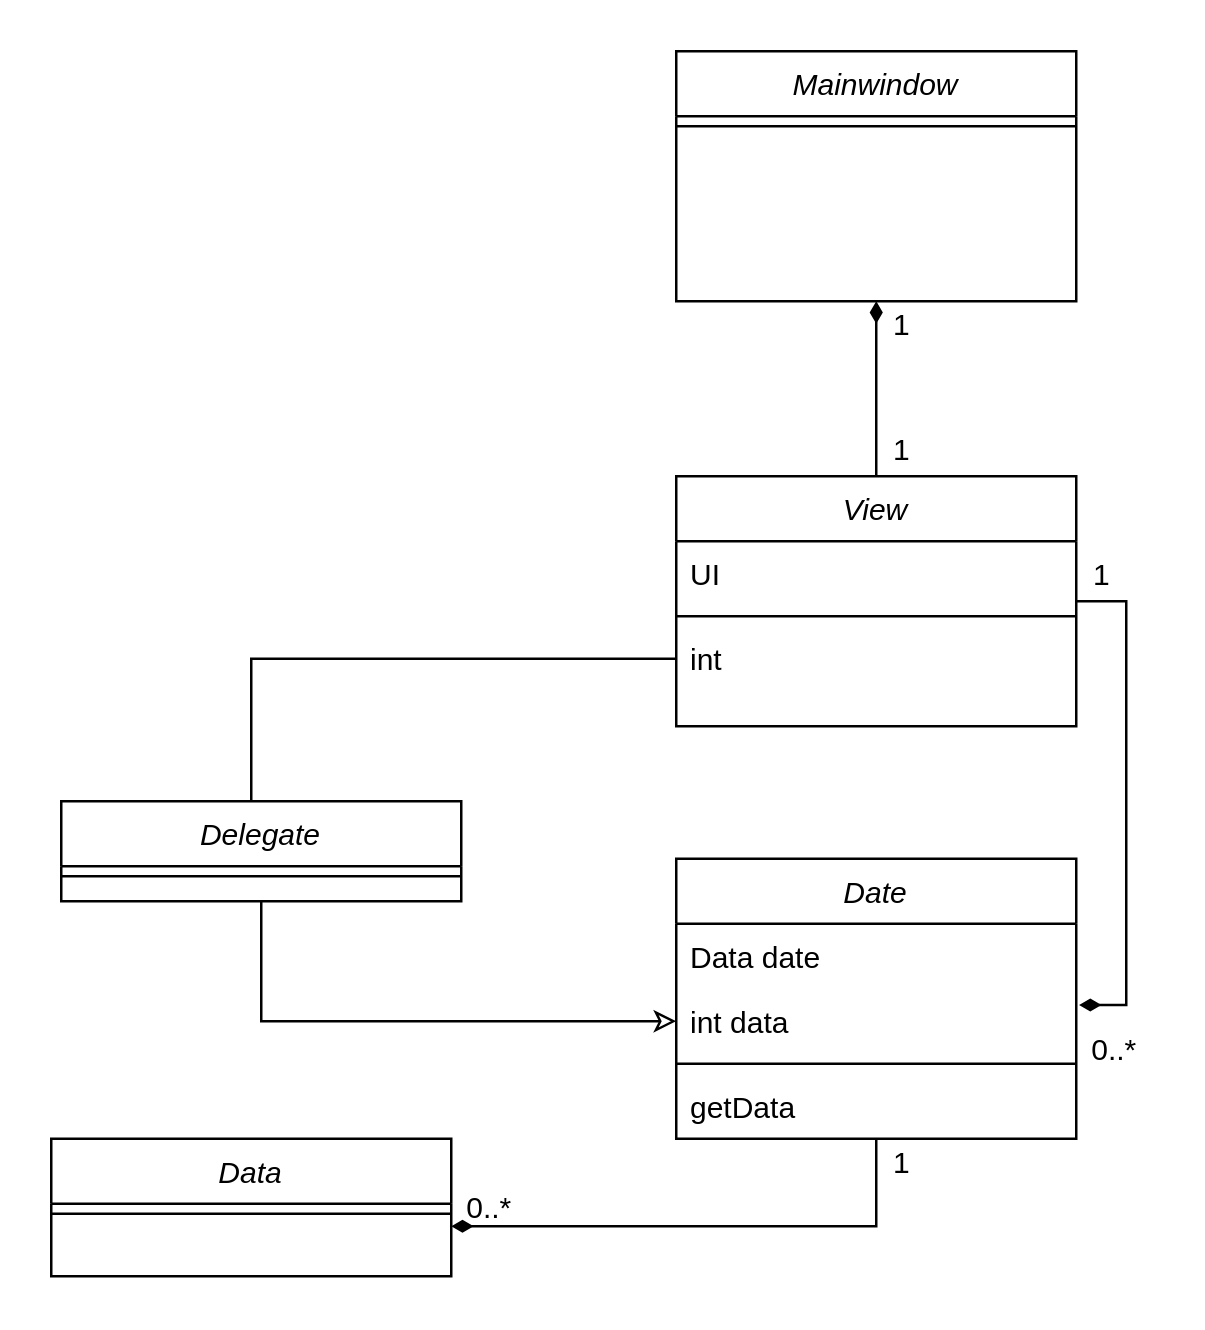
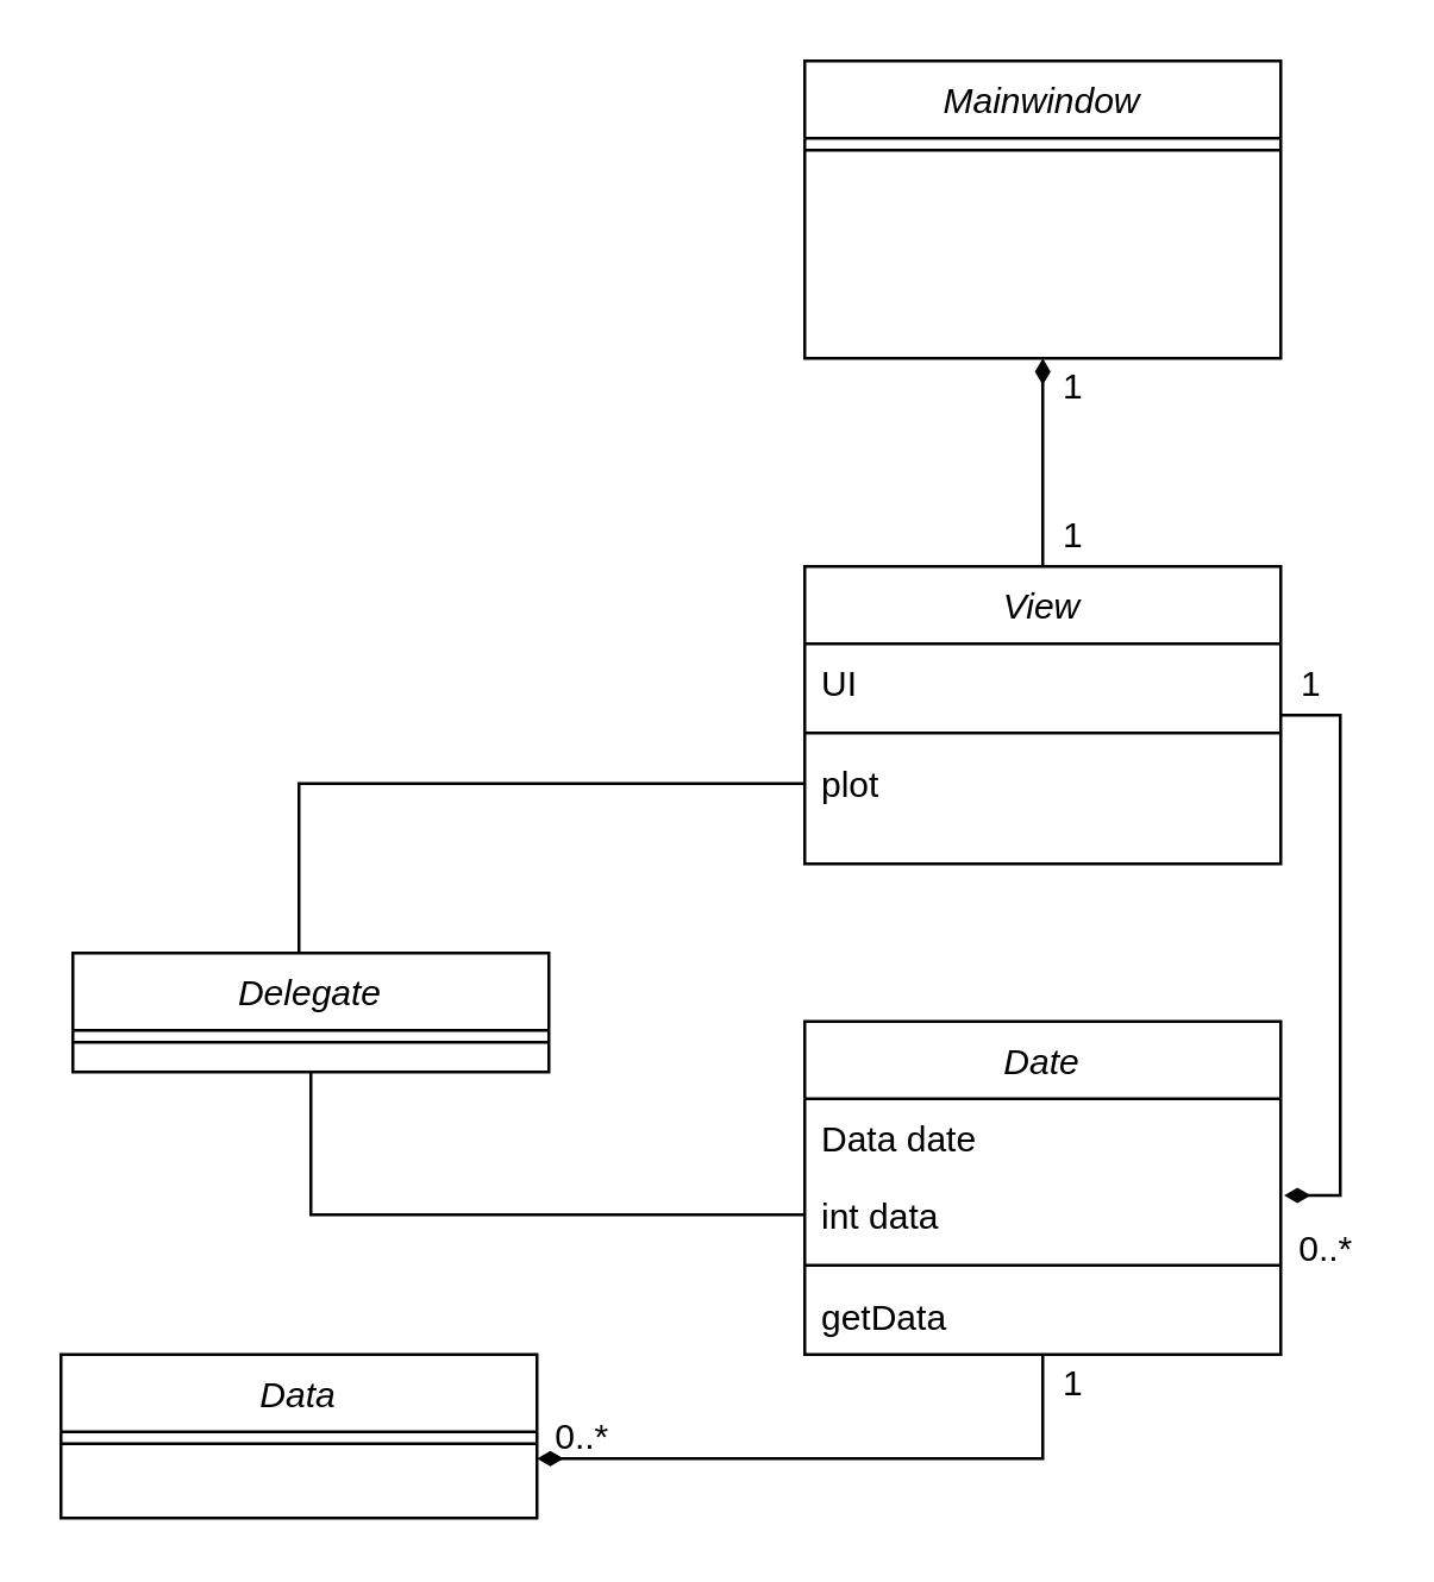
- <mxCell id="7" value="int" style="text;align=left;verticalAlign=top;spacingLeft=4;spacingRight=4;overflow=hidden;rotatable=0;points=[[0,0.5],[1,0.5]];portConstraint=eastwest;" parent="4" vertex="1"><mxGeometry y="60" width="160" height="26" as="geometry" /></mxCell>
+ <mxCell id="7" value="plot" style="text;align=left;verticalAlign=top;spacingLeft=4;spacingRight=4;overflow=hidden;rotatable=0;points=[[0,0.5],[1,0.5]];portConstraint=eastwest;" parent="4" vertex="1"><mxGeometry y="60" width="160" height="26" as="geometry" /></mxCell>
- <mxCell id="21" style="edgeStyle=orthogonalEdgeStyle;rounded=0;orthogonalLoop=1;jettySize=auto;html=1;exitX=0.5;exitY=1;exitDx=0;exitDy=0;endArrow=classic;endFill=0;" edge="1" parent="1" source="22" target="13"><mxGeometry relative="1" as="geometry" /></mxCell>
+ <mxCell id="21" style="edgeStyle=orthogonalEdgeStyle;rounded=0;orthogonalLoop=1;jettySize=auto;html=1;exitX=0.5;exitY=1;exitDx=0;exitDy=0;endArrow=none;endFill=0;" edge="1" parent="1" source="22" target="13"><mxGeometry relative="1" as="geometry" /></mxCell>
